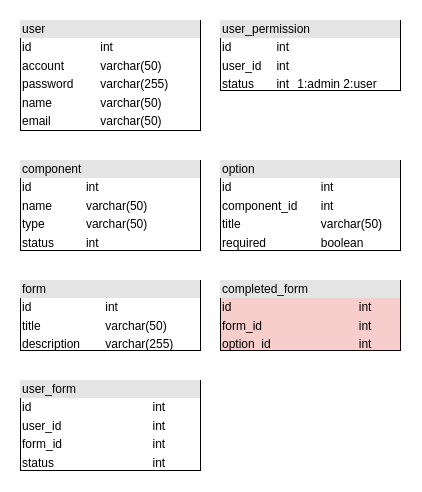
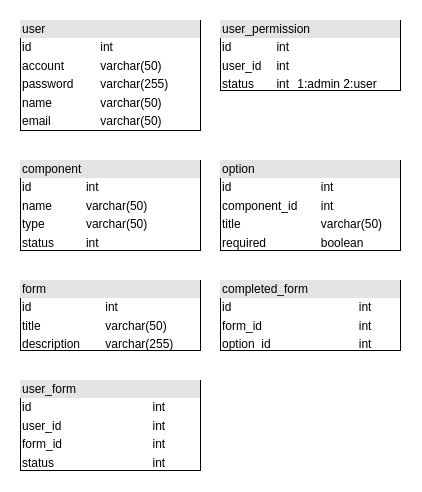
- <mxCell id="8" value="&lt;div style=&quot;box-sizing:border-box;width:100%;background:#e4e4e4;padding:2px;&quot;&gt;completed_form&lt;/div&gt;&lt;table style=&quot;width:100%;font-size:1em;&quot; cellspacing=&quot;0&quot; cellpadding=&quot;2&quot;&gt;&lt;tbody&gt;&lt;tr&gt;&lt;td&gt;id&lt;/td&gt;&lt;td&gt;int&lt;/td&gt;&lt;/tr&gt;&lt;tr&gt;&lt;td&gt;form_id&lt;br&gt;&lt;/td&gt;&lt;td&gt;int&lt;br&gt;&lt;/td&gt;&lt;/tr&gt;&lt;tr&gt;&lt;td&gt;option_id&lt;/td&gt;&lt;td&gt;int&lt;/td&gt;&lt;/tr&gt;&lt;/tbody&gt;&lt;/table&gt;" style="verticalAlign=top;align=left;overflow=fill;html=1;fillColor=#f8cecc;" vertex="1" parent="1"><mxGeometry x="220" y="280" width="180" height="70" as="geometry" /></mxCell>
+ <mxCell id="8" value="&lt;div style=&quot;box-sizing:border-box;width:100%;background:#e4e4e4;padding:2px;&quot;&gt;completed_form&lt;/div&gt;&lt;table style=&quot;width:100%;font-size:1em;&quot; cellspacing=&quot;0&quot; cellpadding=&quot;2&quot;&gt;&lt;tbody&gt;&lt;tr&gt;&lt;td&gt;id&lt;/td&gt;&lt;td&gt;int&lt;/td&gt;&lt;/tr&gt;&lt;tr&gt;&lt;td&gt;form_id&lt;br&gt;&lt;/td&gt;&lt;td&gt;int&lt;br&gt;&lt;/td&gt;&lt;/tr&gt;&lt;tr&gt;&lt;td&gt;option_id&lt;/td&gt;&lt;td&gt;int&lt;/td&gt;&lt;/tr&gt;&lt;/tbody&gt;&lt;/table&gt;" style="verticalAlign=top;align=left;overflow=fill;html=1;" vertex="1" parent="1"><mxGeometry x="220" y="280" width="180" height="70" as="geometry" /></mxCell>
